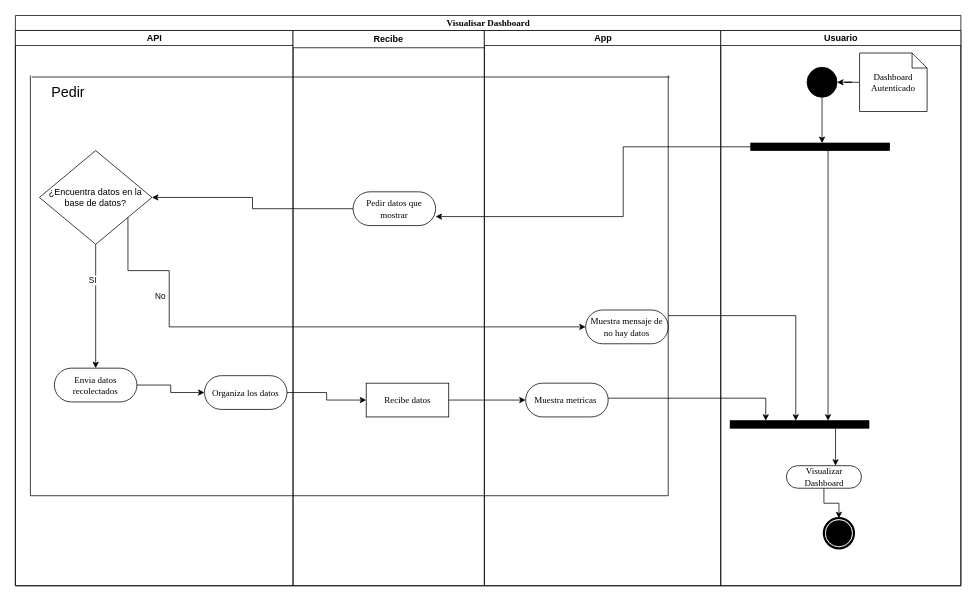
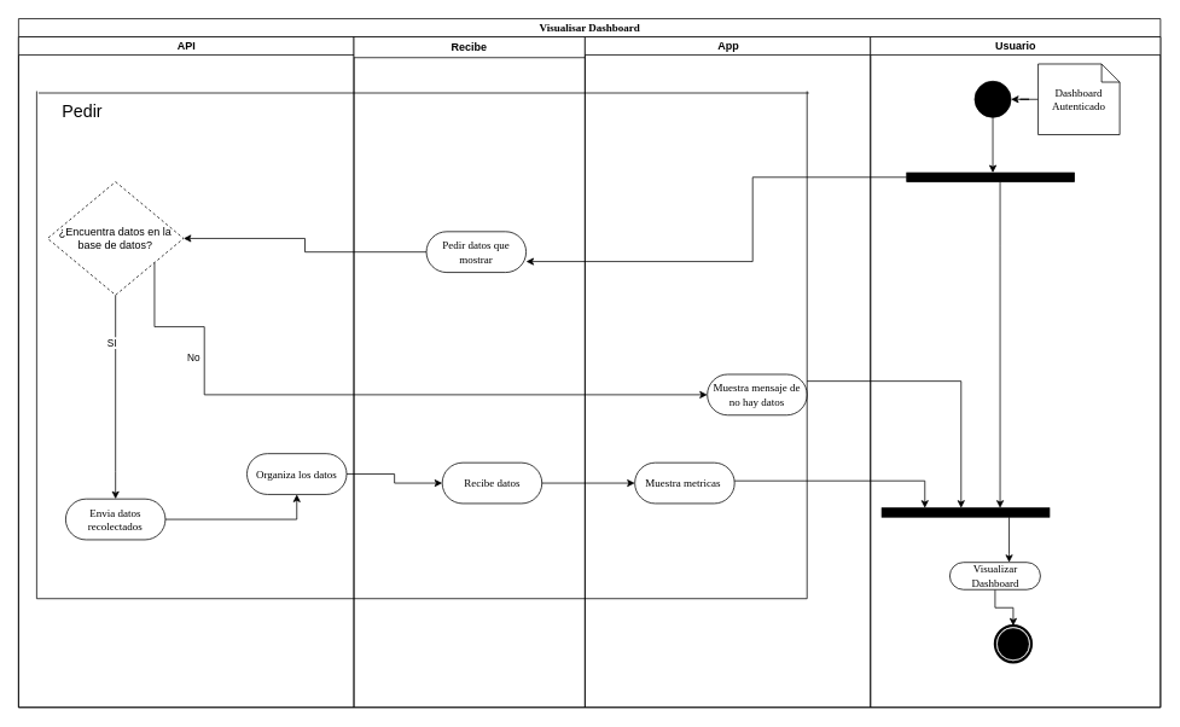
- <mxCell id="4" value="¿Encuentra datos en la base de datos?" style="rhombus;whiteSpace=wrap;html=1;" vertex="1" parent="3"><mxGeometry x="32" y="160" width="150" height="125" as="geometry" /></mxCell>
+ <mxCell id="4" value="¿Encuentra datos en la base de datos?" style="rhombus;whiteSpace=wrap;html=1;dashed=1;" vertex="1" parent="3"><mxGeometry x="32" y="160" width="150" height="125" as="geometry" /></mxCell>
- <mxCell id="6" value="Envia datos recolectados" style="rounded=1;whiteSpace=wrap;html=1;shadow=0;comic=0;labelBackgroundColor=none;strokeWidth=1;fontFamily=Verdana;fontSize=12;align=center;arcSize=50;" vertex="1" parent="3"><mxGeometry x="52" y="450" width="110" height="45" as="geometry" /></mxCell>
+ <mxCell id="6" value="Envia datos recolectados" style="rounded=1;whiteSpace=wrap;html=1;shadow=0;comic=0;labelBackgroundColor=none;strokeWidth=1;fontFamily=Verdana;fontSize=12;align=center;arcSize=50;" vertex="1" parent="3"><mxGeometry x="52" y="510" width="110" height="45" as="geometry" /></mxCell>
- <mxCell id="13" value="Recibe datos" style="whiteSpace=wrap;html=1;shadow=0;comic=0;labelBackgroundColor=none;strokeWidth=1;fontFamily=Verdana;fontSize=12;align=center;arcSize=50;rounded=0;" vertex="1" parent="11"><mxGeometry x="97.5" y="470" width="110" height="45" as="geometry" /></mxCell>
+ <mxCell id="13" value="Recibe datos" style="rounded=1;whiteSpace=wrap;html=1;shadow=0;comic=0;labelBackgroundColor=none;strokeWidth=1;fontFamily=Verdana;fontSize=12;align=center;arcSize=50;" vertex="1" parent="11"><mxGeometry x="97.5" y="470" width="110" height="45" as="geometry" /></mxCell>
